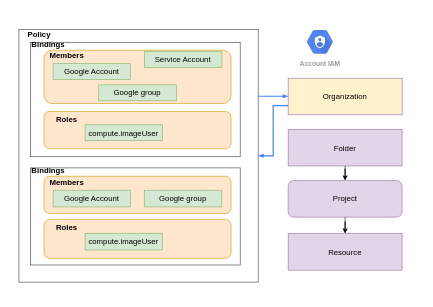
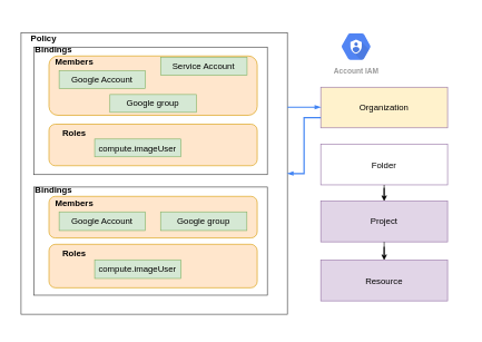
- <mxCell id="27" value="Folder" style="rounded=0;whiteSpace=wrap;html=1;strokeColor=#9673a6;fontSize=13;fillColor=#e1d5e7;" vertex="1" parent="25"><mxGeometry y="85.333" width="190" height="60.952" as="geometry" /></mxCell>
+ <mxCell id="27" value="Folder" style="rounded=0;whiteSpace=wrap;html=1;strokeColor=#9673a6;fontSize=13;fillColor=#ffffff;" vertex="1" parent="25"><mxGeometry y="85.333" width="190" height="60.952" as="geometry" /></mxCell>
- <mxCell id="28" value="Project" style="whiteSpace=wrap;html=1;strokeColor=#9673a6;fontSize=13;fillColor=#e1d5e7;rounded=1;" vertex="1" parent="25"><mxGeometry y="170.667" width="190" height="60.952" as="geometry" /></mxCell>
+ <mxCell id="28" value="Project" style="rounded=0;whiteSpace=wrap;html=1;strokeColor=#9673a6;fontSize=13;fillColor=#e1d5e7;" vertex="1" parent="25"><mxGeometry y="170.667" width="190" height="60.952" as="geometry" /></mxCell>
